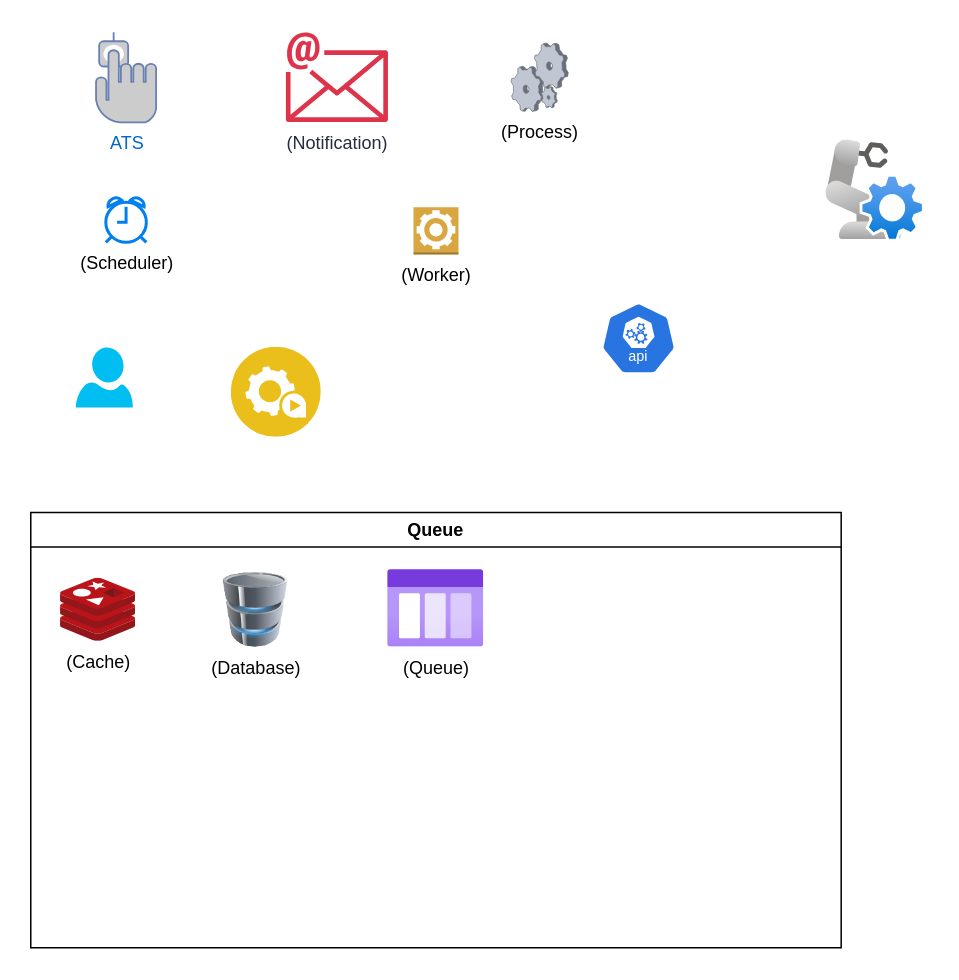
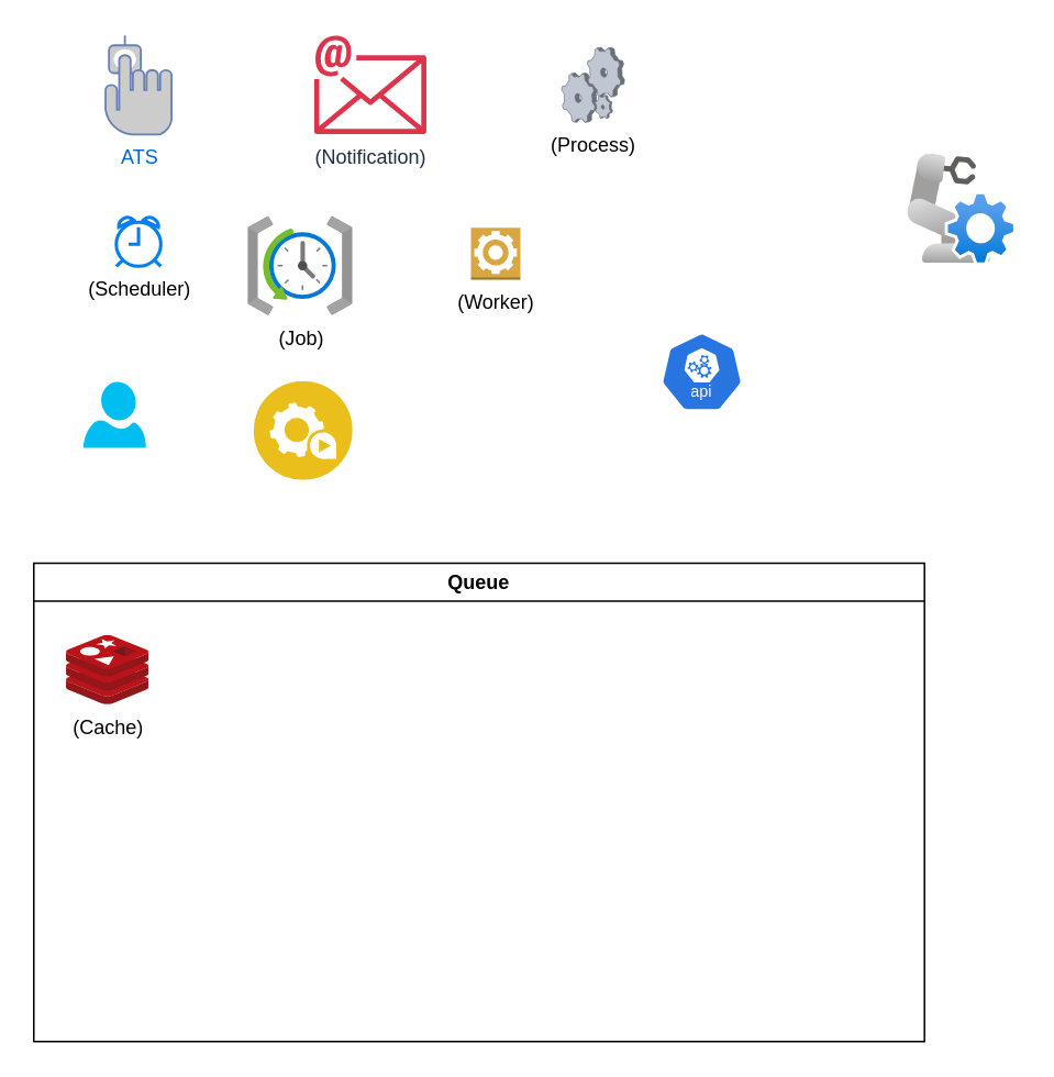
- <mxCell id="11" value="(Worker)" style="outlineConnect=0;dashed=0;verticalLabelPosition=bottom;verticalAlign=top;align=center;html=1;shape=mxgraph.aws3.worker;fillColor=#D9A741;gradientColor=none;" parent="1" vertex="1"><mxGeometry x="275" y="137.59" width="30" height="31.5" as="geometry" /></mxCell>
+ <mxCell id="11" value="(Worker)" style="outlineConnect=0;dashed=0;verticalLabelPosition=bottom;verticalAlign=top;align=center;html=1;shape=mxgraph.aws3.worker;fillColor=#D9A741;gradientColor=none;" parent="1" vertex="1"><mxGeometry x="285" y="137.59" width="30" height="31.5" as="geometry" /></mxCell>
+ <mxCell id="10" value="(Job)" style="image;aspect=fixed;html=1;points=[];align=center;fontSize=12;image=img/lib/azure2/management_governance/Scheduler_Job_Collections.svg;" parent="1" vertex="1"><mxGeometry x="150" y="131" width="63.76" height="60" as="geometry" /></mxCell>
- <mxCell id="7" value="&lt;font&gt;(Queue)&lt;/font&gt;" style="image;aspect=fixed;html=1;points=[];align=center;fontSize=12;image=img/lib/azure2/general/Storage_Queue.svg;" parent="4" vertex="1"><mxGeometry x="238" y="38" width="64" height="52" as="geometry" /></mxCell>
- <mxCell id="6" value="(Database)" style="image;html=1;image=img/lib/clip_art/computers/Database_128x128.png" parent="4" vertex="1"><mxGeometry x="110" y="40" width="80" height="50" as="geometry" /></mxCell>
